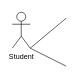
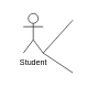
- <mxCell id="2" value="Student" style="shape=umlActor;verticalLabelPosition=bottom;verticalAlign=top;html=1;outlineConnect=0;" vertex="1" parent="1"><mxGeometry x="20" y="20" width="30" height="60" as="geometry" /></mxCell>
+ <mxCell id="2" value="Student" style="shape=umlActor;verticalLabelPosition=bottom;verticalAlign=top;html=1;outlineConnect=0;" vertex="1" parent="1"><mxGeometry x="35" y="20" width="30" height="60" as="geometry" /></mxCell>
